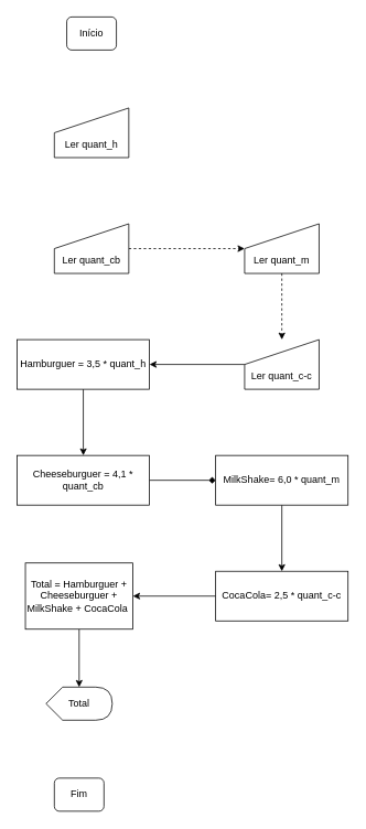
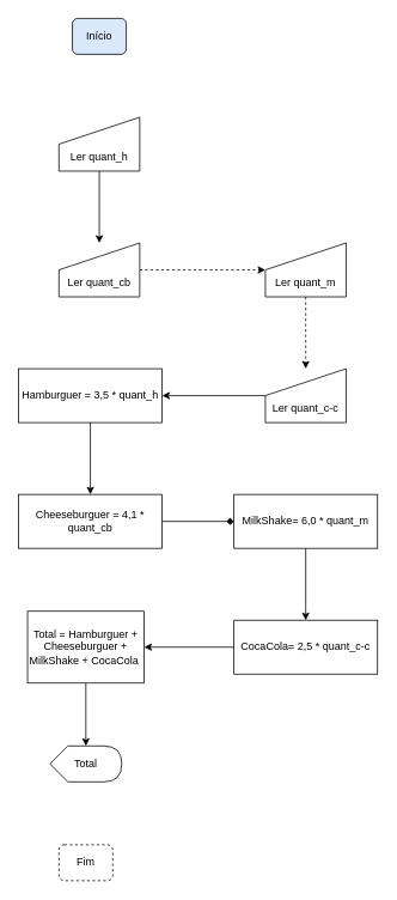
- <mxCell id="2" value="Início" style="rounded=1;whiteSpace=wrap;html=1;fontSize=12;glass=0;strokeWidth=1;shadow=0;" vertex="1" parent="1"><mxGeometry x="80" y="20" width="60" height="40" as="geometry" /></mxCell>
+ <mxCell id="2" value="Início" style="rounded=1;whiteSpace=wrap;html=1;fontSize=12;glass=0;strokeWidth=1;shadow=0;fillColor=#dae8fc;" vertex="1" parent="1"><mxGeometry x="80" y="20" width="60" height="40" as="geometry" /></mxCell>
+ <mxCell id="4" value="" style="edgeStyle=orthogonalEdgeStyle;rounded=0;orthogonalLoop=1;jettySize=auto;html=1;" edge="1" parent="1" source="5" target="7"><mxGeometry relative="1" as="geometry" /></mxCell>
- <mxCell id="3" value="Fim" style="rounded=1;whiteSpace=wrap;html=1;fontSize=12;glass=0;strokeWidth=1;shadow=0;" vertex="1" parent="1"><mxGeometry x="65" y="940" width="60" height="40" as="geometry" /></mxCell>
+ <mxCell id="3" value="Fim" style="rounded=1;whiteSpace=wrap;html=1;fontSize=12;glass=0;strokeWidth=1;shadow=0;dashed=1;" vertex="1" parent="1"><mxGeometry x="65" y="940" width="60" height="40" as="geometry" /></mxCell>
